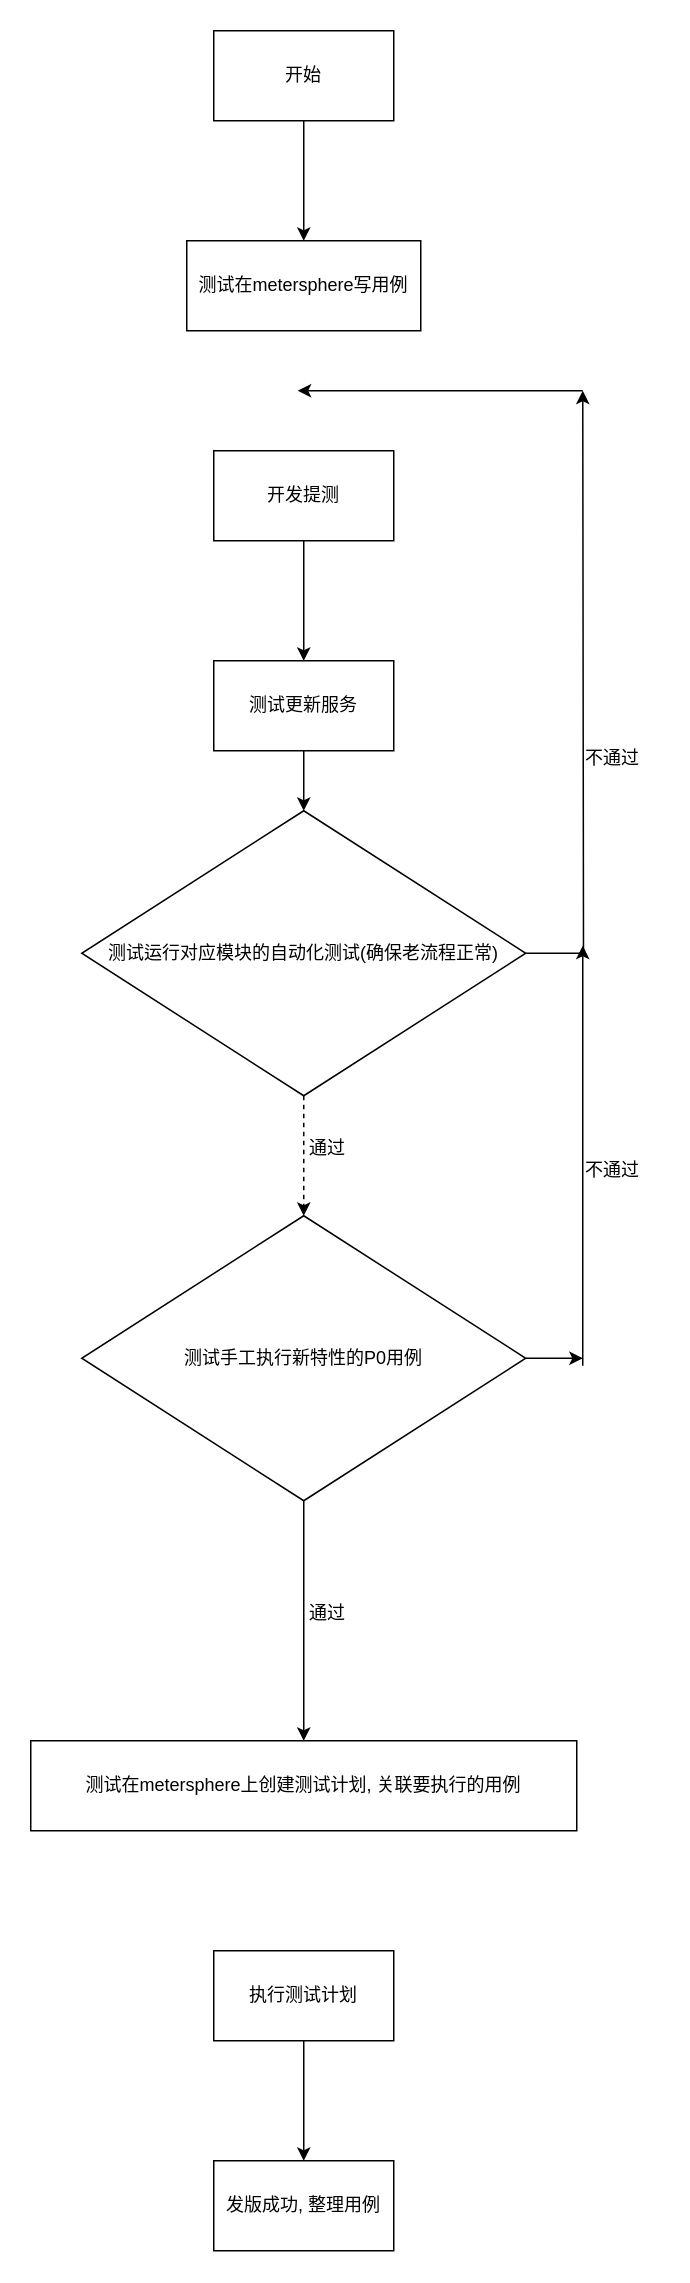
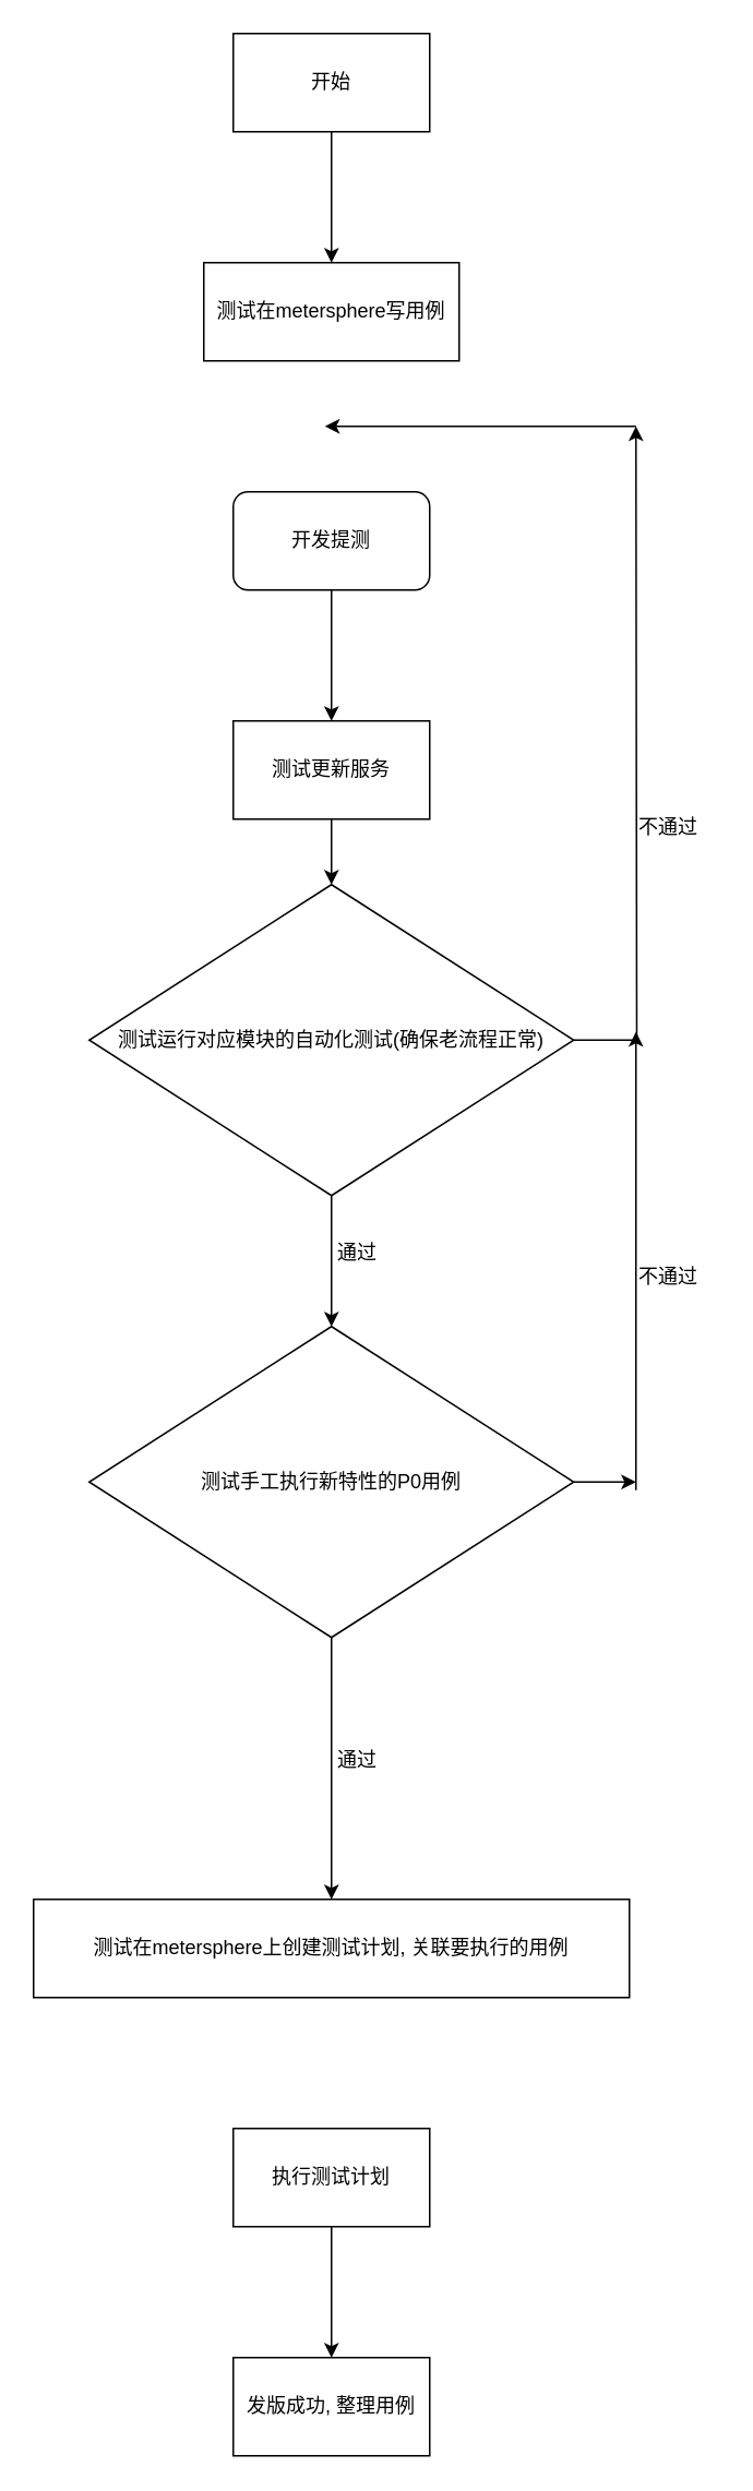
- <mxCell id="3" value="开发提测" style="rounded=0;whiteSpace=wrap;html=1;" vertex="1" parent="1"><mxGeometry x="142" y="300" width="120" height="60" as="geometry" /></mxCell>
+ <mxCell id="3" value="开发提测" style="whiteSpace=wrap;html=1;rounded=1;" vertex="1" parent="1"><mxGeometry x="142" y="300" width="120" height="60" as="geometry" /></mxCell>
- <mxCell id="7" value="" style="edgeStyle=orthogonalEdgeStyle;rounded=0;orthogonalLoop=1;jettySize=auto;html=1;dashed=1;" edge="1" parent="1" source="8" target="13"><mxGeometry relative="1" as="geometry" /></mxCell>
+ <mxCell id="7" value="" style="edgeStyle=orthogonalEdgeStyle;rounded=0;orthogonalLoop=1;jettySize=auto;html=1;" edge="1" parent="1" source="8" target="13"><mxGeometry relative="1" as="geometry" /></mxCell>
